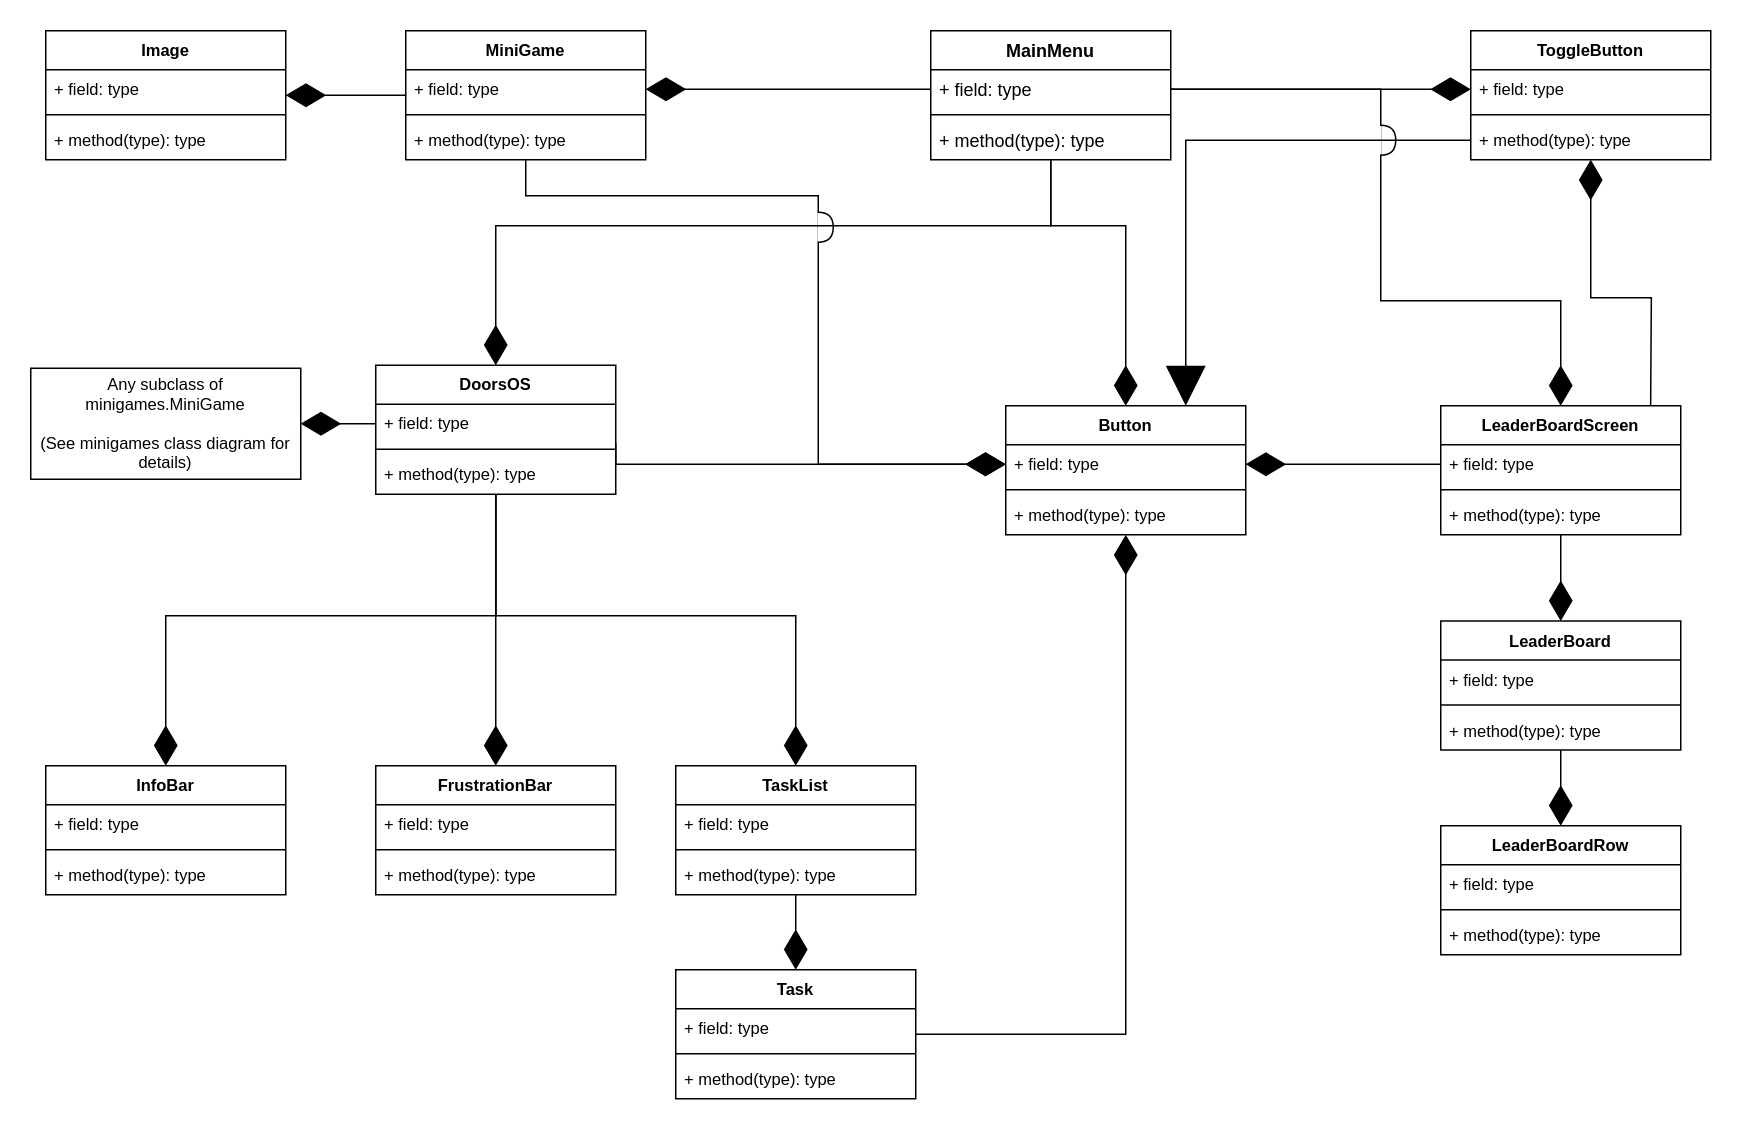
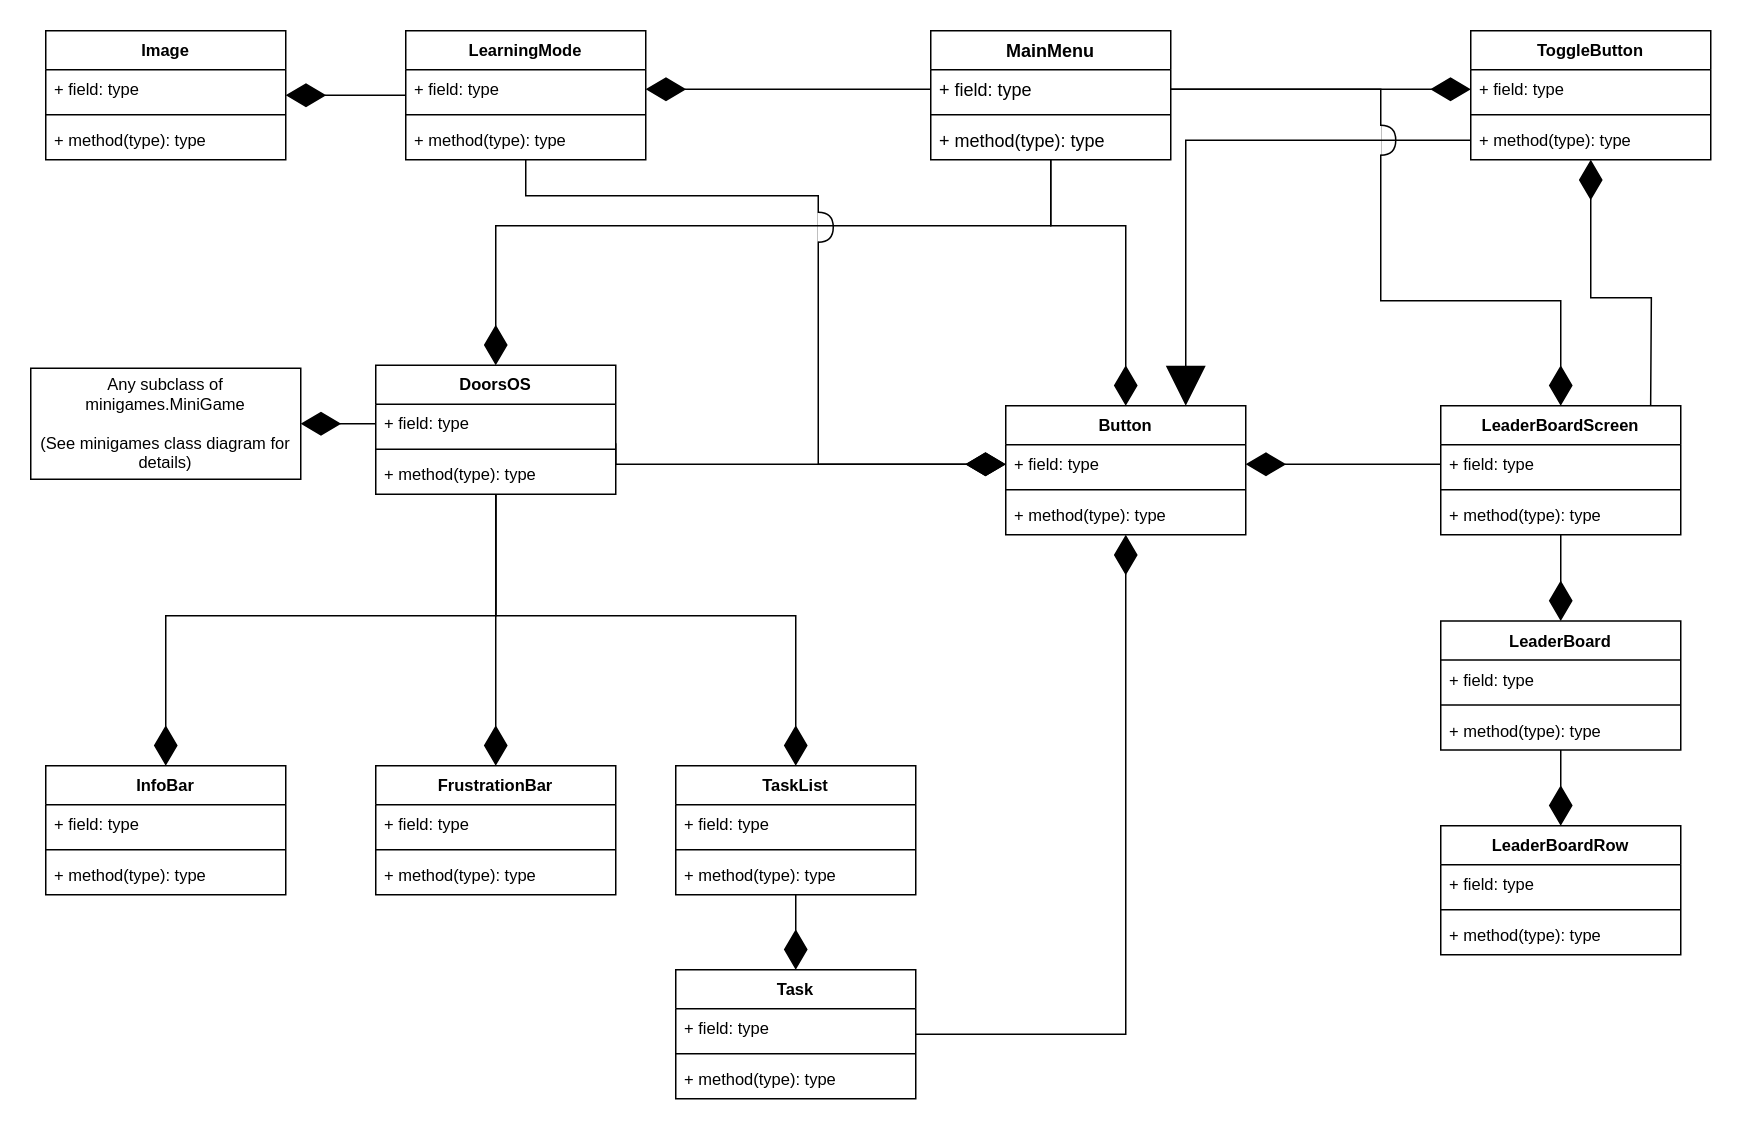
- <mxCell id="33" value="MiniGame" style="swimlane;fontStyle=1;align=center;verticalAlign=top;childLayout=stackLayout;horizontal=1;startSize=26;horizontalStack=0;resizeParent=1;resizeParentMax=0;resizeLast=0;collapsible=1;marginBottom=0;whiteSpace=wrap;html=1;fontFamily=Helvetica;fontSize=11;fontColor=default;" vertex="1" parent="1"><mxGeometry x="270" y="20" width="160" height="86" as="geometry" /></mxCell>
+ <mxCell id="33" value="LearningMode" style="swimlane;fontStyle=1;align=center;verticalAlign=top;childLayout=stackLayout;horizontal=1;startSize=26;horizontalStack=0;resizeParent=1;resizeParentMax=0;resizeLast=0;collapsible=1;marginBottom=0;whiteSpace=wrap;html=1;fontFamily=Helvetica;fontSize=11;fontColor=default;" vertex="1" parent="1"><mxGeometry x="270" y="20" width="160" height="86" as="geometry" /></mxCell>
